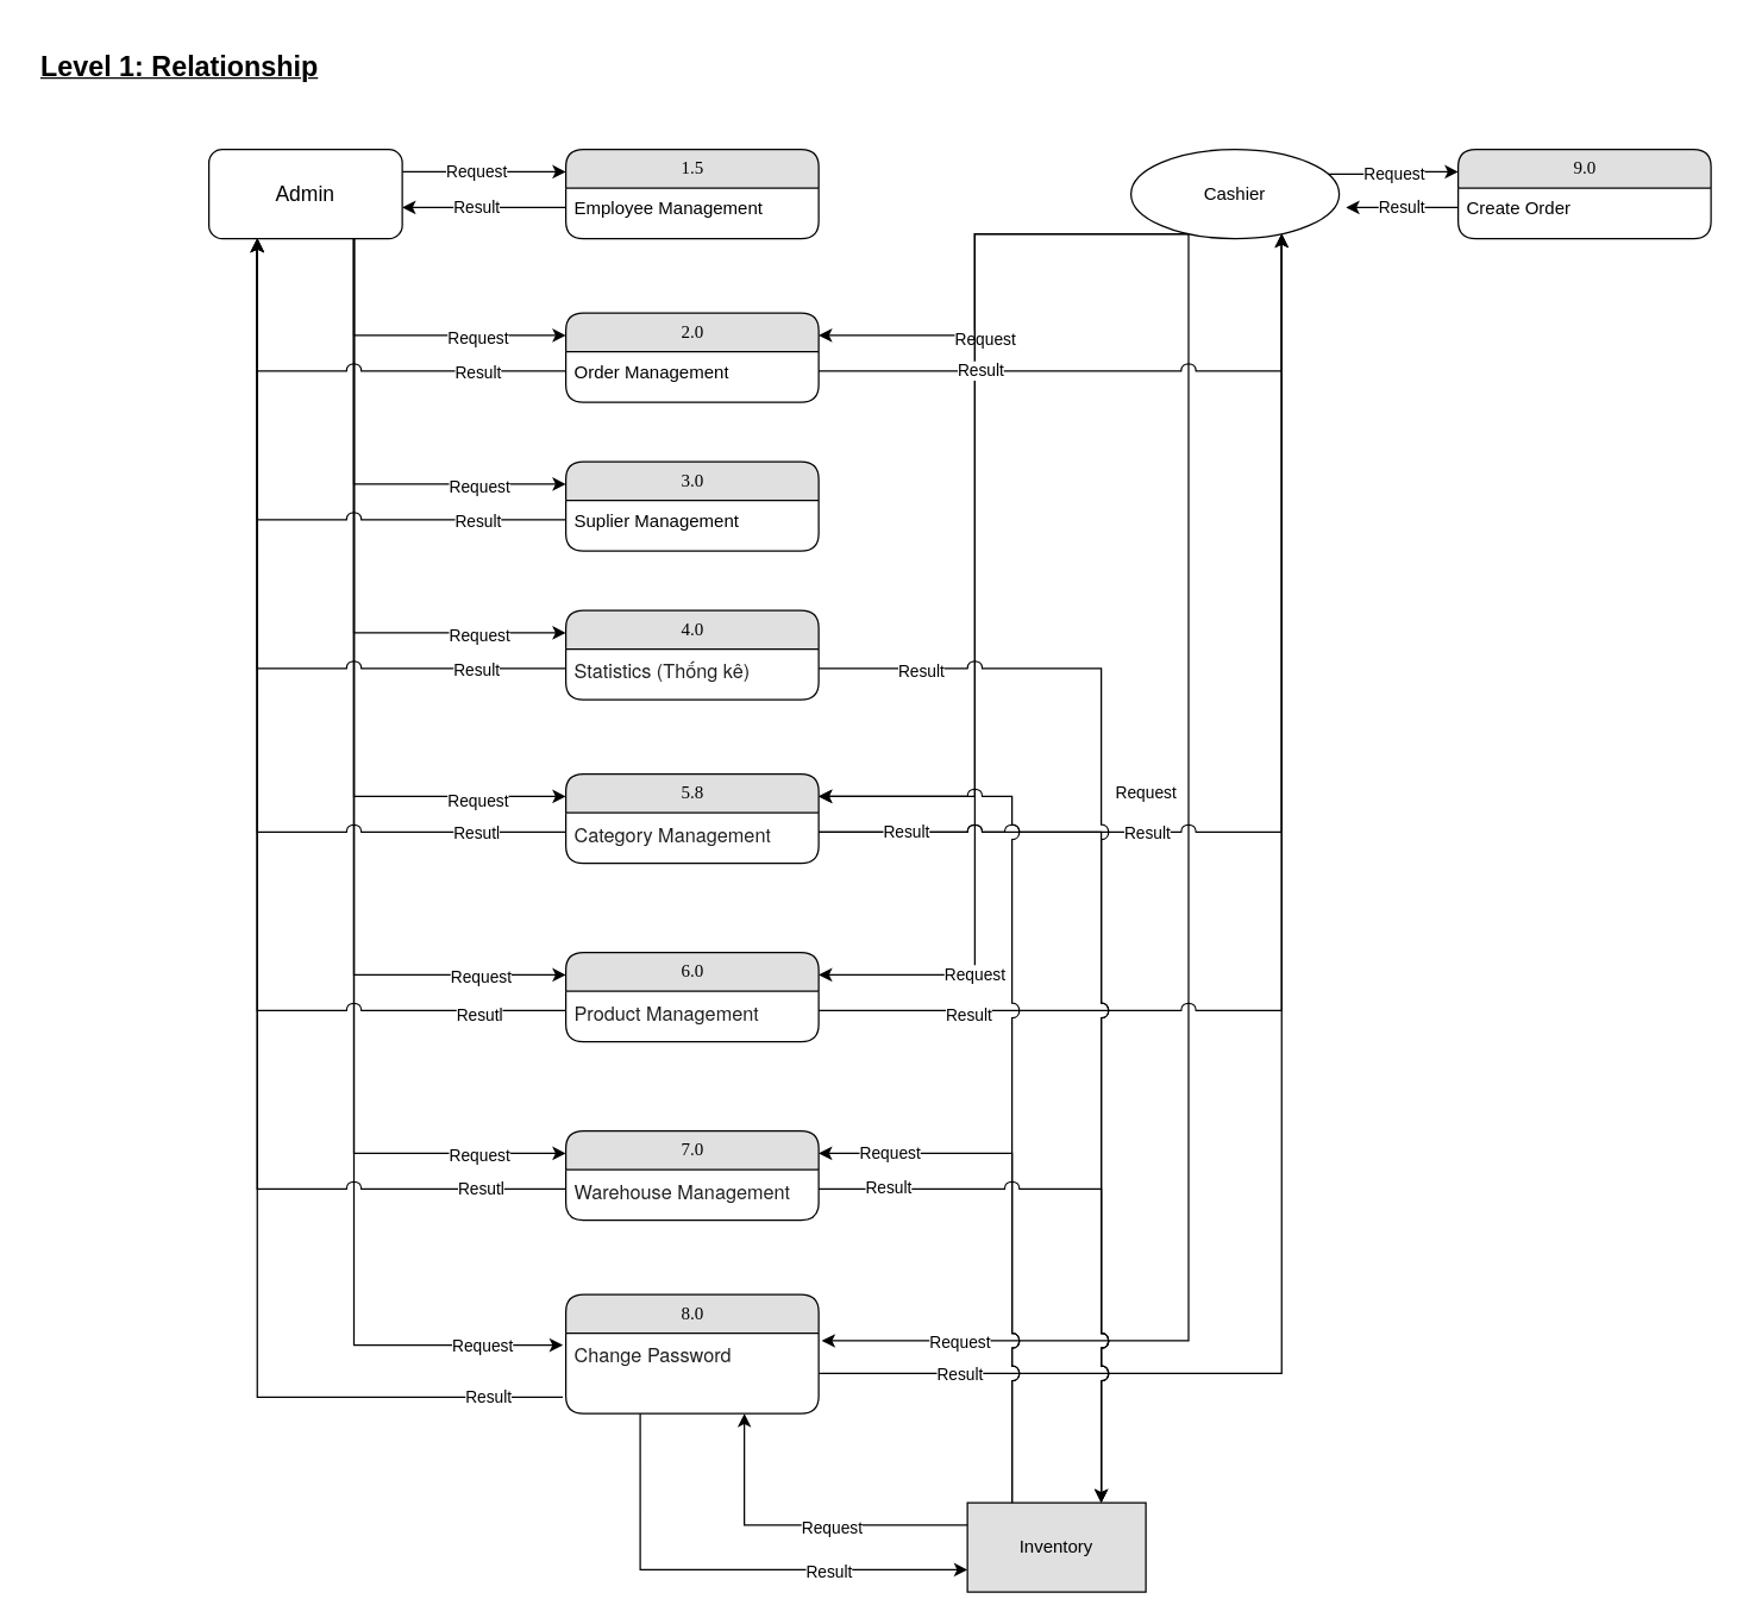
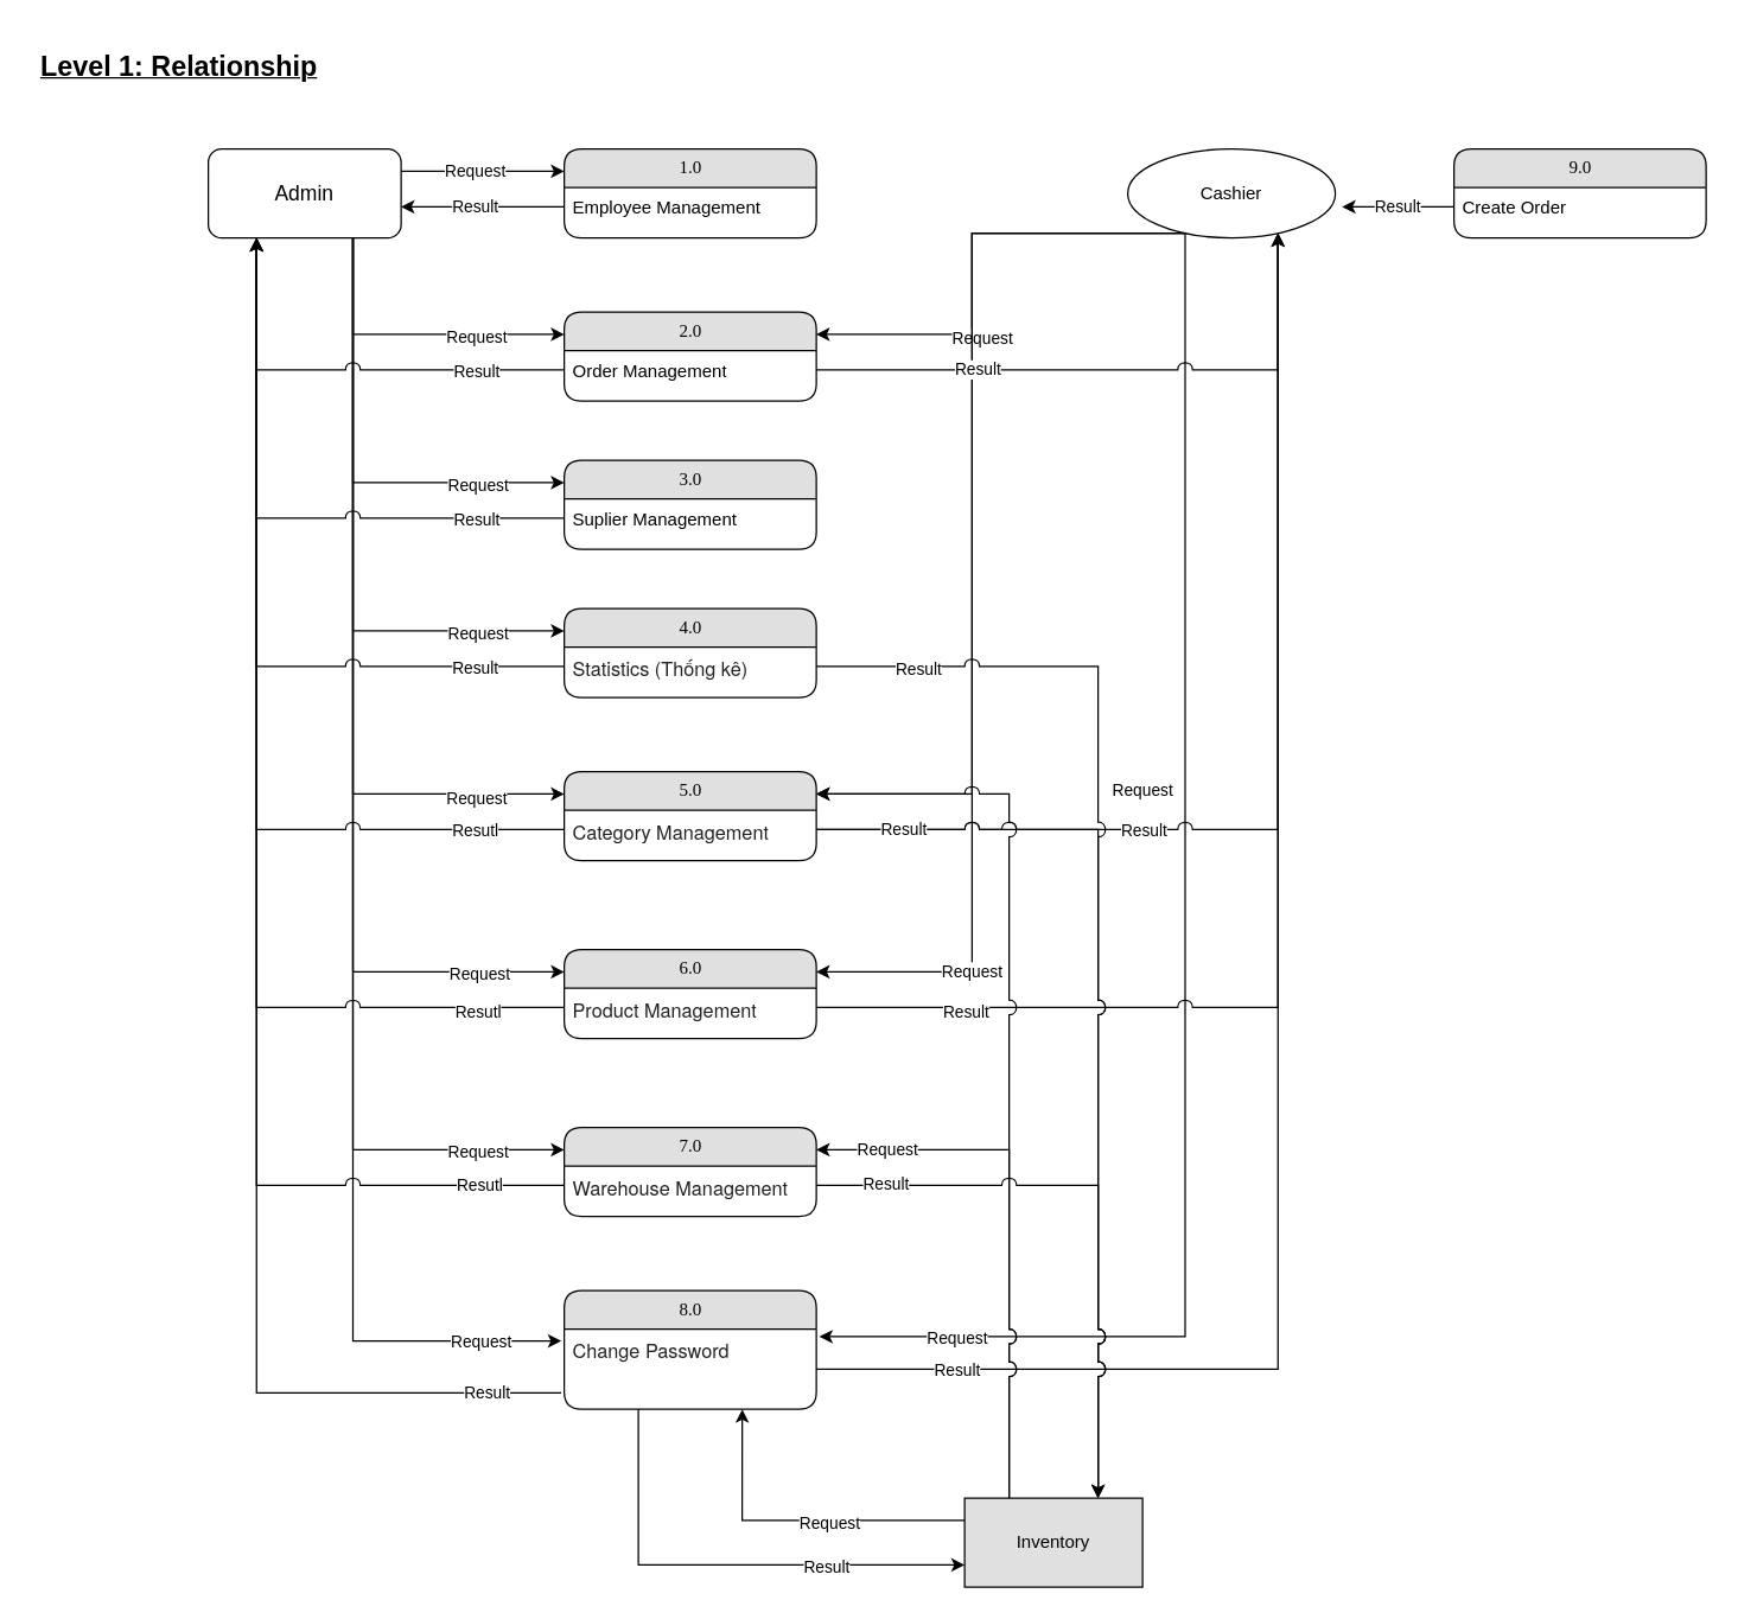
- <mxCell id="2" value="1.5" style="swimlane;html=1;fontStyle=0;childLayout=stackLayout;horizontal=1;startSize=26;fillColor=#e0e0e0;horizontalStack=0;resizeParent=1;resizeLast=0;collapsible=1;marginBottom=0;swimlaneFillColor=#ffffff;align=center;rounded=1;shadow=0;comic=0;labelBackgroundColor=none;strokeWidth=1;fontFamily=Verdana;fontSize=12" parent="1" vertex="1"><mxGeometry x="380" y="100" width="170" height="60" as="geometry" /></mxCell>
+ <mxCell id="2" value="1.0" style="swimlane;html=1;fontStyle=0;childLayout=stackLayout;horizontal=1;startSize=26;fillColor=#e0e0e0;horizontalStack=0;resizeParent=1;resizeLast=0;collapsible=1;marginBottom=0;swimlaneFillColor=#ffffff;align=center;rounded=1;shadow=0;comic=0;labelBackgroundColor=none;strokeWidth=1;fontFamily=Verdana;fontSize=12" parent="1" vertex="1"><mxGeometry x="380" y="100" width="170" height="60" as="geometry" /></mxCell>
- <mxCell id="50" value="Request" style="edgeStyle=orthogonalEdgeStyle;rounded=0;jumpStyle=arc;jumpSize=10;orthogonalLoop=1;jettySize=auto;html=1;exitX=1;exitY=0.25;exitDx=0;exitDy=0;entryX=0;entryY=0.25;entryDx=0;entryDy=0;" parent="1" source="59" target="60" edge="1"><mxGeometry relative="1" as="geometry" /></mxCell>
- <mxCell id="28" value="5.8" style="swimlane;html=1;fontStyle=0;childLayout=stackLayout;horizontal=1;startSize=26;fillColor=#e0e0e0;horizontalStack=0;resizeParent=1;resizeLast=0;collapsible=1;marginBottom=0;swimlaneFillColor=#ffffff;align=center;rounded=1;shadow=0;comic=0;labelBackgroundColor=none;strokeWidth=1;fontFamily=Verdana;fontSize=12" parent="1" vertex="1"><mxGeometry x="380" y="520" width="170" height="60" as="geometry" /></mxCell>
+ <mxCell id="28" value="5.0" style="swimlane;html=1;fontStyle=0;childLayout=stackLayout;horizontal=1;startSize=26;fillColor=#e0e0e0;horizontalStack=0;resizeParent=1;resizeLast=0;collapsible=1;marginBottom=0;swimlaneFillColor=#ffffff;align=center;rounded=1;shadow=0;comic=0;labelBackgroundColor=none;strokeWidth=1;fontFamily=Verdana;fontSize=12" parent="1" vertex="1"><mxGeometry x="380" y="520" width="170" height="60" as="geometry" /></mxCell>
